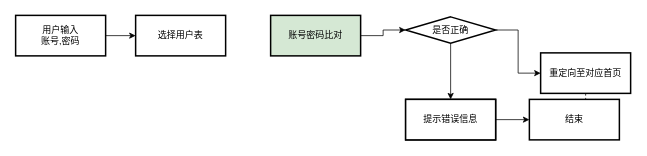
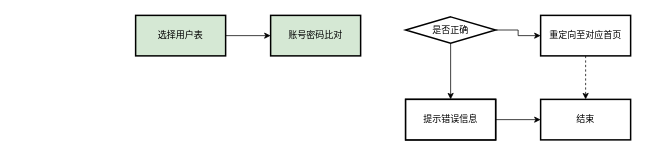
- <mxCell id="16" value="用户输入&#10;账号,密码" style="whiteSpace=wrap;strokeWidth=2;" vertex="1" parent="1"><mxGeometry x="20" y="20" width="120" height="54" as="geometry" /></mxCell>
- <mxCell id="15" style="edgeStyle=orthogonalEdgeStyle;rounded=0;orthogonalLoop=1;jettySize=auto;html=1;entryX=0;entryY=0.5;entryDx=0;entryDy=0;" edge="1" parent="1" source="16" target="14"><mxGeometry relative="1" as="geometry" /></mxCell>
- <mxCell id="14" value="选择用户表" style="whiteSpace=wrap;strokeWidth=2;" vertex="1" parent="1"><mxGeometry x="180" y="20" width="120" height="54" as="geometry" /></mxCell>
+ <mxCell id="14" value="选择用户表" style="whiteSpace=wrap;strokeWidth=2;fillColor=#d5e8d4;" vertex="1" parent="1"><mxGeometry x="180" y="20" width="120" height="54" as="geometry" /></mxCell>
+ <mxCell id="13" style="edgeStyle=orthogonalEdgeStyle;rounded=0;orthogonalLoop=1;jettySize=auto;html=1;entryX=0;entryY=0.5;entryDx=0;entryDy=0;" edge="1" parent="1" source="14" target="11"><mxGeometry relative="1" as="geometry" /></mxCell>
- <mxCell id="10" style="edgeStyle=orthogonalEdgeStyle;rounded=0;orthogonalLoop=1;jettySize=auto;html=1;entryX=0;entryY=0.5;entryDx=0;entryDy=0;" edge="1" parent="1" source="11" target="9"><mxGeometry relative="1" as="geometry" /></mxCell>
- <mxCell id="3" value="重定向至对应首页" style="whiteSpace=wrap;strokeWidth=2;" vertex="1" parent="1"><mxGeometry x="720" y="70" width="120" height="54" as="geometry" /></mxCell>
+ <mxCell id="3" value="重定向至对应首页" style="whiteSpace=wrap;strokeWidth=2;" vertex="1" parent="1"><mxGeometry x="720" y="20" width="120" height="54" as="geometry" /></mxCell>
- <mxCell id="6" value="结束" style="whiteSpace=wrap;strokeWidth=2;" vertex="1" parent="1"><mxGeometry x="705" y="132" width="120" height="54" as="geometry" /></mxCell>
+ <mxCell id="6" value="结束" style="whiteSpace=wrap;strokeWidth=2;" vertex="1" parent="1"><mxGeometry x="720" y="132" width="120" height="54" as="geometry" /></mxCell>
